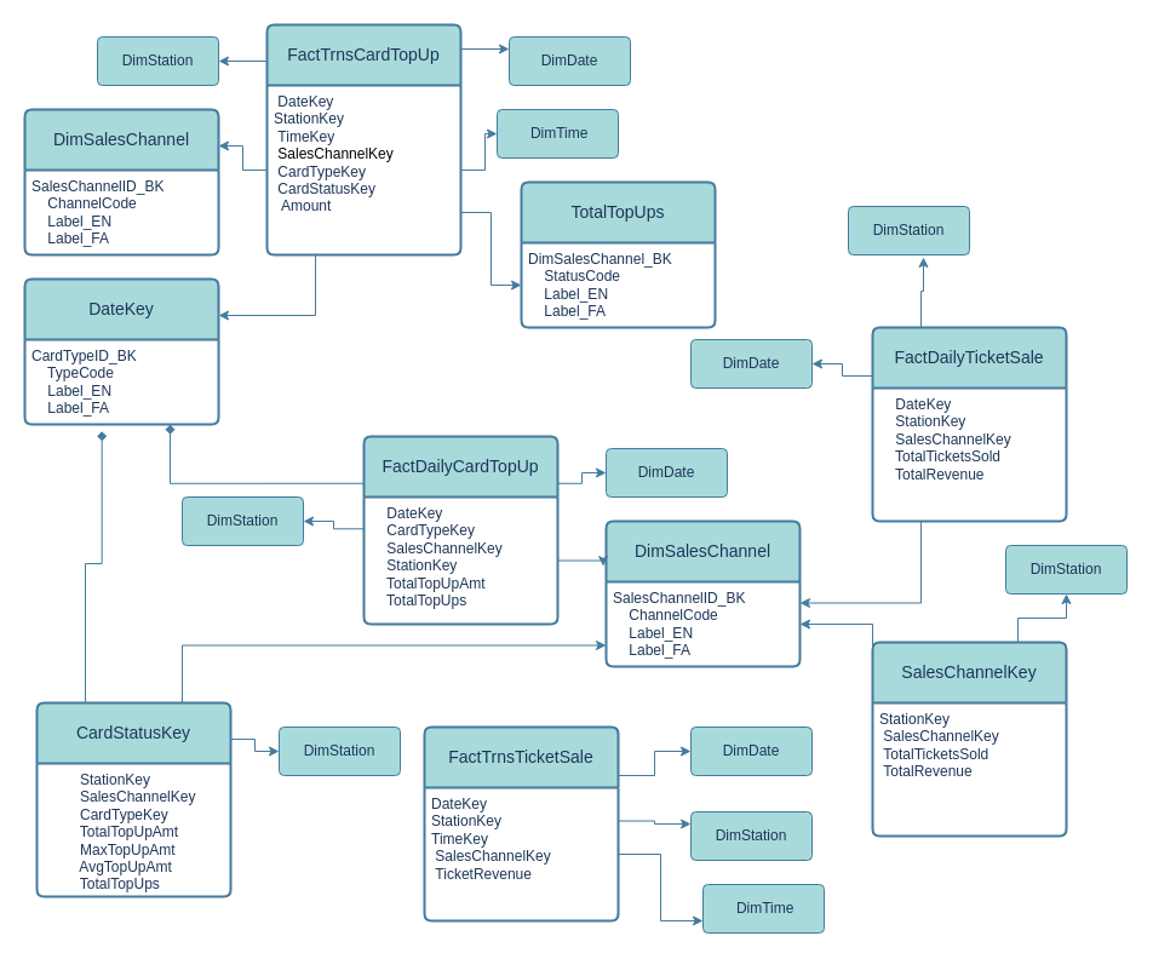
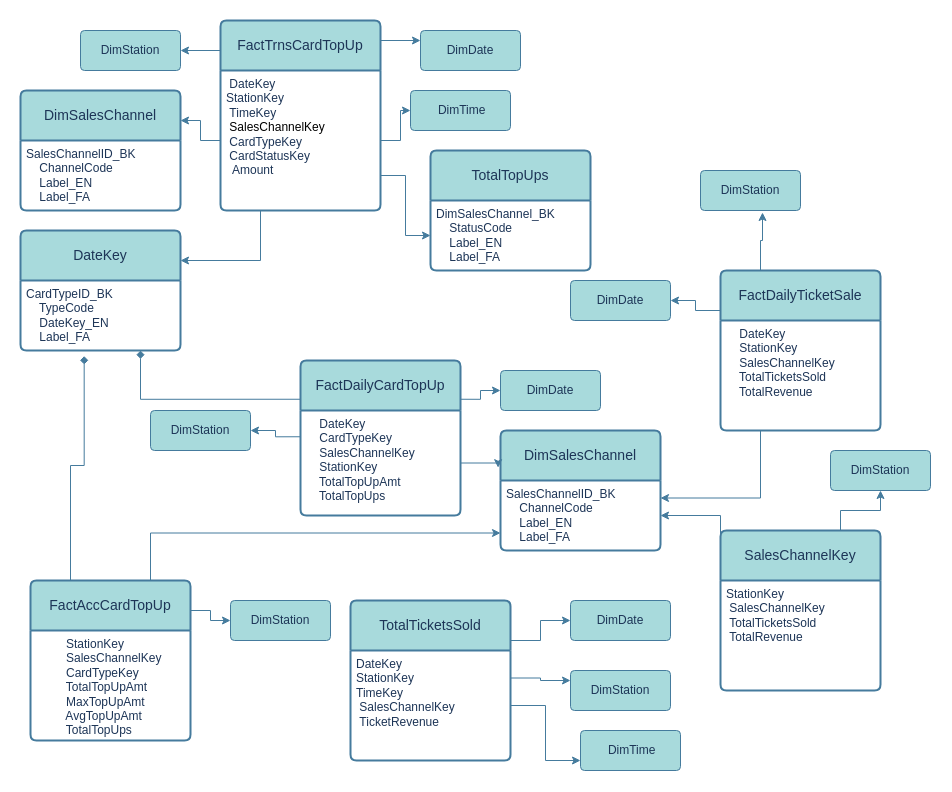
- <mxCell id="3" value="&lt;div&gt;CardTypeID_BK&amp;nbsp;&amp;nbsp;&lt;/div&gt;&lt;div&gt;&amp;nbsp; &amp;nbsp; TypeCode&amp;nbsp; &amp;nbsp; &amp;nbsp; &amp;nbsp;&lt;/div&gt;&lt;div&gt;&amp;nbsp; &amp;nbsp; Label_EN&amp;nbsp; &amp;nbsp; &amp;nbsp; &amp;nbsp;&lt;/div&gt;&lt;div&gt;&amp;nbsp; &amp;nbsp; Label_FA&amp;nbsp;&amp;nbsp;&lt;/div&gt;" style="align=left;strokeColor=none;fillColor=none;spacingLeft=4;spacingRight=4;fontSize=12;verticalAlign=top;resizable=0;rotatable=0;part=1;html=1;whiteSpace=wrap;labelBackgroundColor=none;fontColor=#1D3557;" vertex="1" parent="2"><mxGeometry y="50" width="160" height="70" as="geometry" /></mxCell>
+ <mxCell id="3" value="&lt;div&gt;CardTypeID_BK&amp;nbsp;&amp;nbsp;&lt;/div&gt;&lt;div&gt;&amp;nbsp; &amp;nbsp; TypeCode&amp;nbsp; &amp;nbsp; &amp;nbsp; &amp;nbsp;&lt;/div&gt;&lt;div&gt;&amp;nbsp; &amp;nbsp; DateKey_EN&amp;nbsp; &amp;nbsp; &amp;nbsp; &amp;nbsp;&lt;/div&gt;&lt;div&gt;&amp;nbsp; &amp;nbsp; Label_FA&amp;nbsp;&amp;nbsp;&lt;/div&gt;" style="align=left;strokeColor=none;fillColor=none;spacingLeft=4;spacingRight=4;fontSize=12;verticalAlign=top;resizable=0;rotatable=0;part=1;html=1;whiteSpace=wrap;labelBackgroundColor=none;fontColor=#1D3557;" vertex="1" parent="2"><mxGeometry y="50" width="160" height="70" as="geometry" /></mxCell>
- <mxCell id="15" value="CardStatusKey" style="swimlane;childLayout=stackLayout;horizontal=1;startSize=50;horizontalStack=0;rounded=1;fontSize=14;fontStyle=0;strokeWidth=2;resizeParent=0;resizeLast=1;shadow=0;dashed=0;align=center;arcSize=4;whiteSpace=wrap;html=1;labelBackgroundColor=none;fillColor=#A8DADC;strokeColor=#457B9D;fontColor=#1D3557;" vertex="1" parent="1"><mxGeometry x="30" y="580" width="160" height="160" as="geometry" /></mxCell>
+ <mxCell id="15" value="FactAccCardTopUp" style="swimlane;childLayout=stackLayout;horizontal=1;startSize=50;horizontalStack=0;rounded=1;fontSize=14;fontStyle=0;strokeWidth=2;resizeParent=0;resizeLast=1;shadow=0;dashed=0;align=center;arcSize=4;whiteSpace=wrap;html=1;labelBackgroundColor=none;fillColor=#A8DADC;strokeColor=#457B9D;fontColor=#1D3557;" vertex="1" parent="1"><mxGeometry x="30" y="580" width="160" height="160" as="geometry" /></mxCell>
- <mxCell id="18" value="FactTrnsTicketSale" style="swimlane;childLayout=stackLayout;horizontal=1;startSize=50;horizontalStack=0;rounded=1;fontSize=14;fontStyle=0;strokeWidth=2;resizeParent=0;resizeLast=1;shadow=0;dashed=0;align=center;arcSize=4;whiteSpace=wrap;html=1;labelBackgroundColor=none;fillColor=#A8DADC;strokeColor=#457B9D;fontColor=#1D3557;" vertex="1" parent="1"><mxGeometry x="350" y="600" width="160" height="160" as="geometry" /></mxCell>
+ <mxCell id="18" value="TotalTicketsSold" style="swimlane;childLayout=stackLayout;horizontal=1;startSize=50;horizontalStack=0;rounded=1;fontSize=14;fontStyle=0;strokeWidth=2;resizeParent=0;resizeLast=1;shadow=0;dashed=0;align=center;arcSize=4;whiteSpace=wrap;html=1;labelBackgroundColor=none;fillColor=#A8DADC;strokeColor=#457B9D;fontColor=#1D3557;" vertex="1" parent="1"><mxGeometry x="350" y="600" width="160" height="160" as="geometry" /></mxCell>
